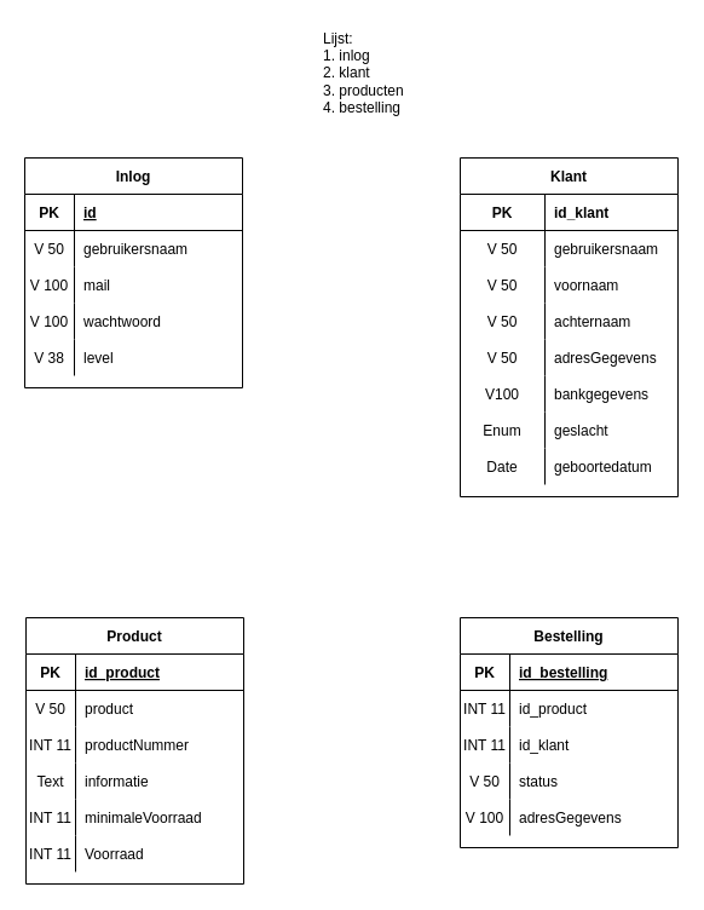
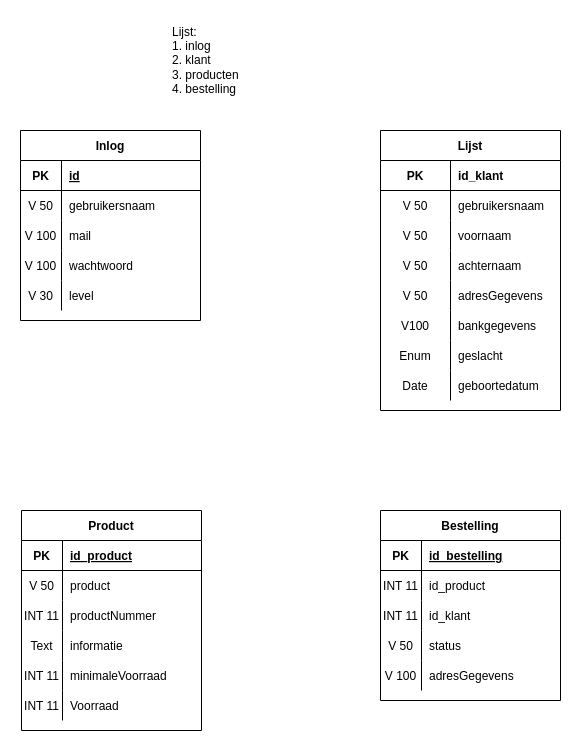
- <mxCell id="2" value="Lijst:&lt;br&gt;1. inlog&lt;br&gt;2. klant&lt;br&gt;&lt;div&gt;&lt;span&gt;3. producten&lt;/span&gt;&lt;/div&gt;&lt;div&gt;&lt;span&gt;4. bestelling&lt;/span&gt;&lt;/div&gt;" style="text;html=1;strokeColor=none;fillColor=none;align=left;verticalAlign=middle;whiteSpace=wrap;rounded=0;" parent="1" vertex="1"><mxGeometry x="265" y="20" width="80" height="80" as="geometry" /></mxCell>
+ <mxCell id="2" value="Lijst:&lt;br&gt;1. inlog&lt;br&gt;2. klant&lt;br&gt;&lt;div&gt;&lt;span&gt;3. producten&lt;/span&gt;&lt;/div&gt;&lt;div&gt;&lt;span&gt;4. bestelling&lt;/span&gt;&lt;/div&gt;" style="text;html=1;strokeColor=none;fillColor=none;align=left;verticalAlign=middle;whiteSpace=wrap;rounded=0;" parent="1" vertex="1"><mxGeometry x="170" y="20" width="80" height="80" as="geometry" /></mxCell>
- <mxCell id="54" value="Klant" style="shape=table;startSize=30;container=1;collapsible=1;childLayout=tableLayout;fixedRows=1;rowLines=0;fontStyle=1;align=center;resizeLast=1;" parent="1" vertex="1"><mxGeometry x="380" y="130" width="180" height="280" as="geometry"><mxRectangle x="350" y="210" width="70" height="30" as="alternateBounds" /></mxGeometry></mxCell>
+ <mxCell id="54" value="Lijst" style="shape=table;startSize=30;container=1;collapsible=1;childLayout=tableLayout;fixedRows=1;rowLines=0;fontStyle=1;align=center;resizeLast=1;" parent="1" vertex="1"><mxGeometry x="380" y="130" width="180" height="280" as="geometry"><mxRectangle x="350" y="210" width="70" height="30" as="alternateBounds" /></mxGeometry></mxCell>
- <mxCell id="17" value="V 38" style="shape=partialRectangle;connectable=0;fillColor=none;top=0;left=0;bottom=0;right=0;editable=1;overflow=hidden;" parent="16" vertex="1"><mxGeometry width="41" height="30" as="geometry"><mxRectangle width="41" height="30" as="alternateBounds" /></mxGeometry></mxCell>
+ <mxCell id="17" value="V 30" style="shape=partialRectangle;connectable=0;fillColor=none;top=0;left=0;bottom=0;right=0;editable=1;overflow=hidden;" parent="16" vertex="1"><mxGeometry width="41" height="30" as="geometry"><mxRectangle width="41" height="30" as="alternateBounds" /></mxGeometry></mxCell>
